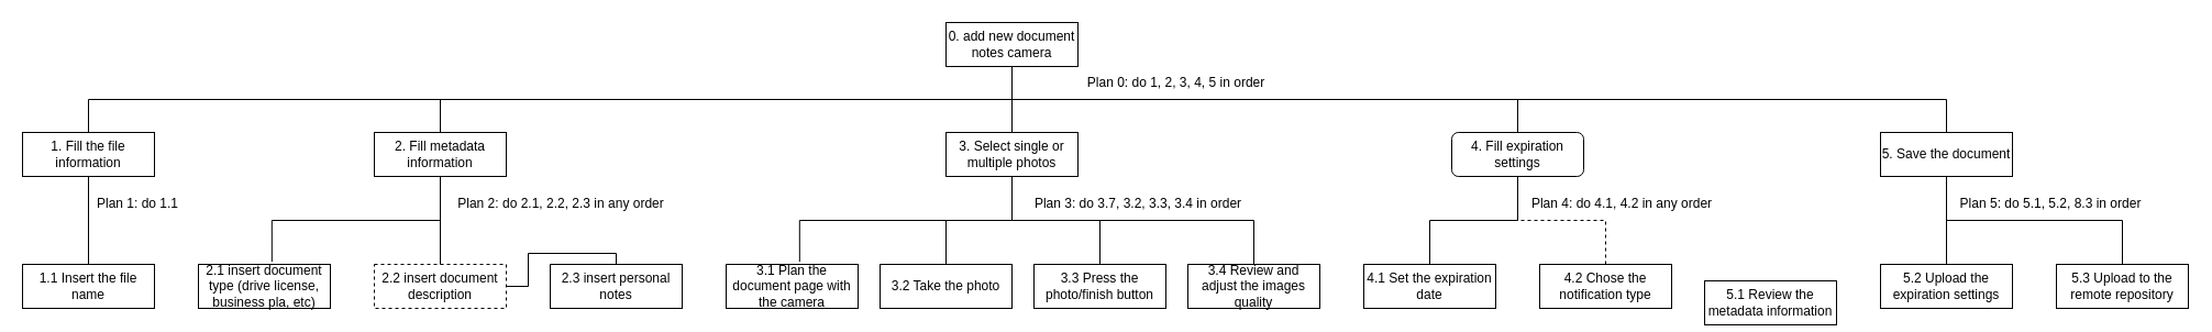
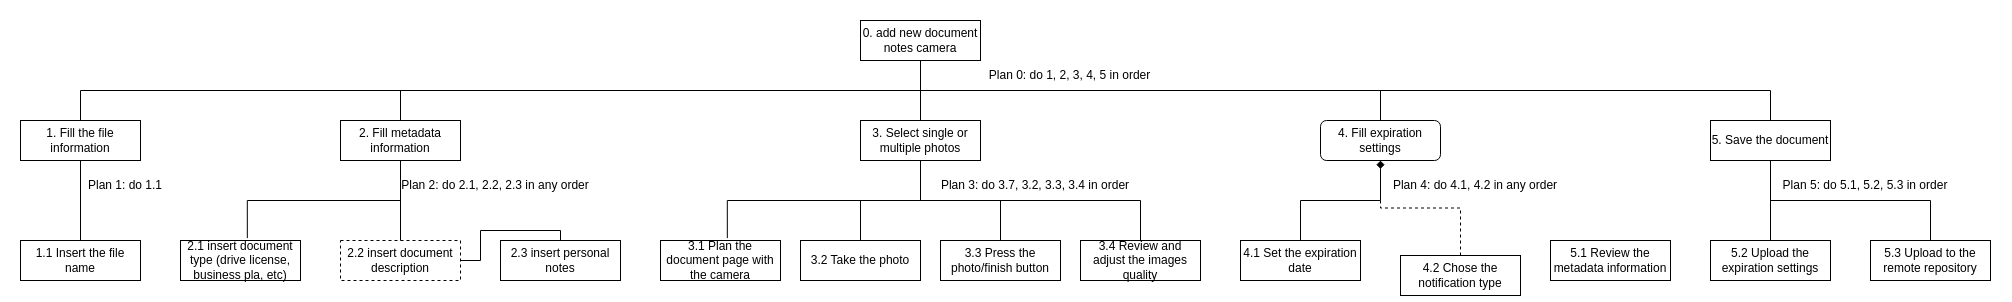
- <mxCell id="30" value="Plan 2: do 2.1, 2.2, 2.3 in any order" style="text;html=1;align=center;verticalAlign=middle;whiteSpace=wrap;rounded=0;" parent="1" vertex="1"><mxGeometry x="415" y="170" width="190" height="30" as="geometry" /></mxCell>
+ <mxCell id="30" value="Plan 2: do 2.1, 2.2, 2.3 in any order" style="text;html=1;align=center;verticalAlign=middle;whiteSpace=wrap;rounded=0;" parent="1" vertex="1"><mxGeometry x="400" y="170" width="190" height="30" as="geometry" /></mxCell>
- <mxCell id="32" value="Plan 5: do 5.1, 5.2, 8.3 in order" style="text;html=1;align=center;verticalAlign=middle;whiteSpace=wrap;rounded=0;" parent="1" vertex="1"><mxGeometry x="1770" y="170" width="190" height="30" as="geometry" /></mxCell>
+ <mxCell id="32" value="Plan 5: do 5.1, 5.2, 5.3 in order" style="text;html=1;align=center;verticalAlign=middle;whiteSpace=wrap;rounded=0;" parent="1" vertex="1"><mxGeometry x="1770" y="170" width="190" height="30" as="geometry" /></mxCell>
- <mxCell id="16" value="" style="endArrow=none;html=1;rounded=0;entryX=0.5;entryY=1;entryDx=0;entryDy=0;exitX=0.5;exitY=0;exitDx=0;exitDy=0;edgeStyle=orthogonalEdgeStyle;" parent="1" source="12" target="7" edge="1"><mxGeometry width="50" height="50" relative="1" as="geometry"><mxPoint x="1340" y="380" as="sourcePoint" /><mxPoint x="1390" y="330" as="targetPoint" /></mxGeometry></mxCell>
+ <mxCell id="16" value="" style="endArrow=diamond;html=1;rounded=0;entryX=0.5;entryY=1;entryDx=0;entryDy=0;exitX=0.5;exitY=0;exitDx=0;exitDy=0;edgeStyle=orthogonalEdgeStyle;" parent="1" source="12" target="7" edge="1"><mxGeometry width="50" height="50" relative="1" as="geometry"><mxPoint x="1340" y="380" as="sourcePoint" /><mxPoint x="1390" y="330" as="targetPoint" /></mxGeometry></mxCell>
- <mxCell id="11" value="4.2 Chose the notification type" style="rounded=0;whiteSpace=wrap;html=1;" parent="1" vertex="1"><mxGeometry x="1400" y="240" width="120" height="40" as="geometry" /></mxCell>
+ <mxCell id="11" value="4.2 Chose the notification type" style="rounded=0;whiteSpace=wrap;html=1;" parent="1" vertex="1"><mxGeometry x="1400" y="255" width="120" height="40" as="geometry" /></mxCell>
- <mxCell id="18" value="5.1 Review the metadata information" style="rounded=0;whiteSpace=wrap;html=1;" parent="1" vertex="1"><mxGeometry x="1550" y="255" width="120" height="40" as="geometry" /></mxCell>
+ <mxCell id="18" value="5.1 Review the metadata information" style="rounded=0;whiteSpace=wrap;html=1;" parent="1" vertex="1"><mxGeometry x="1550" y="240" width="120" height="40" as="geometry" /></mxCell>
